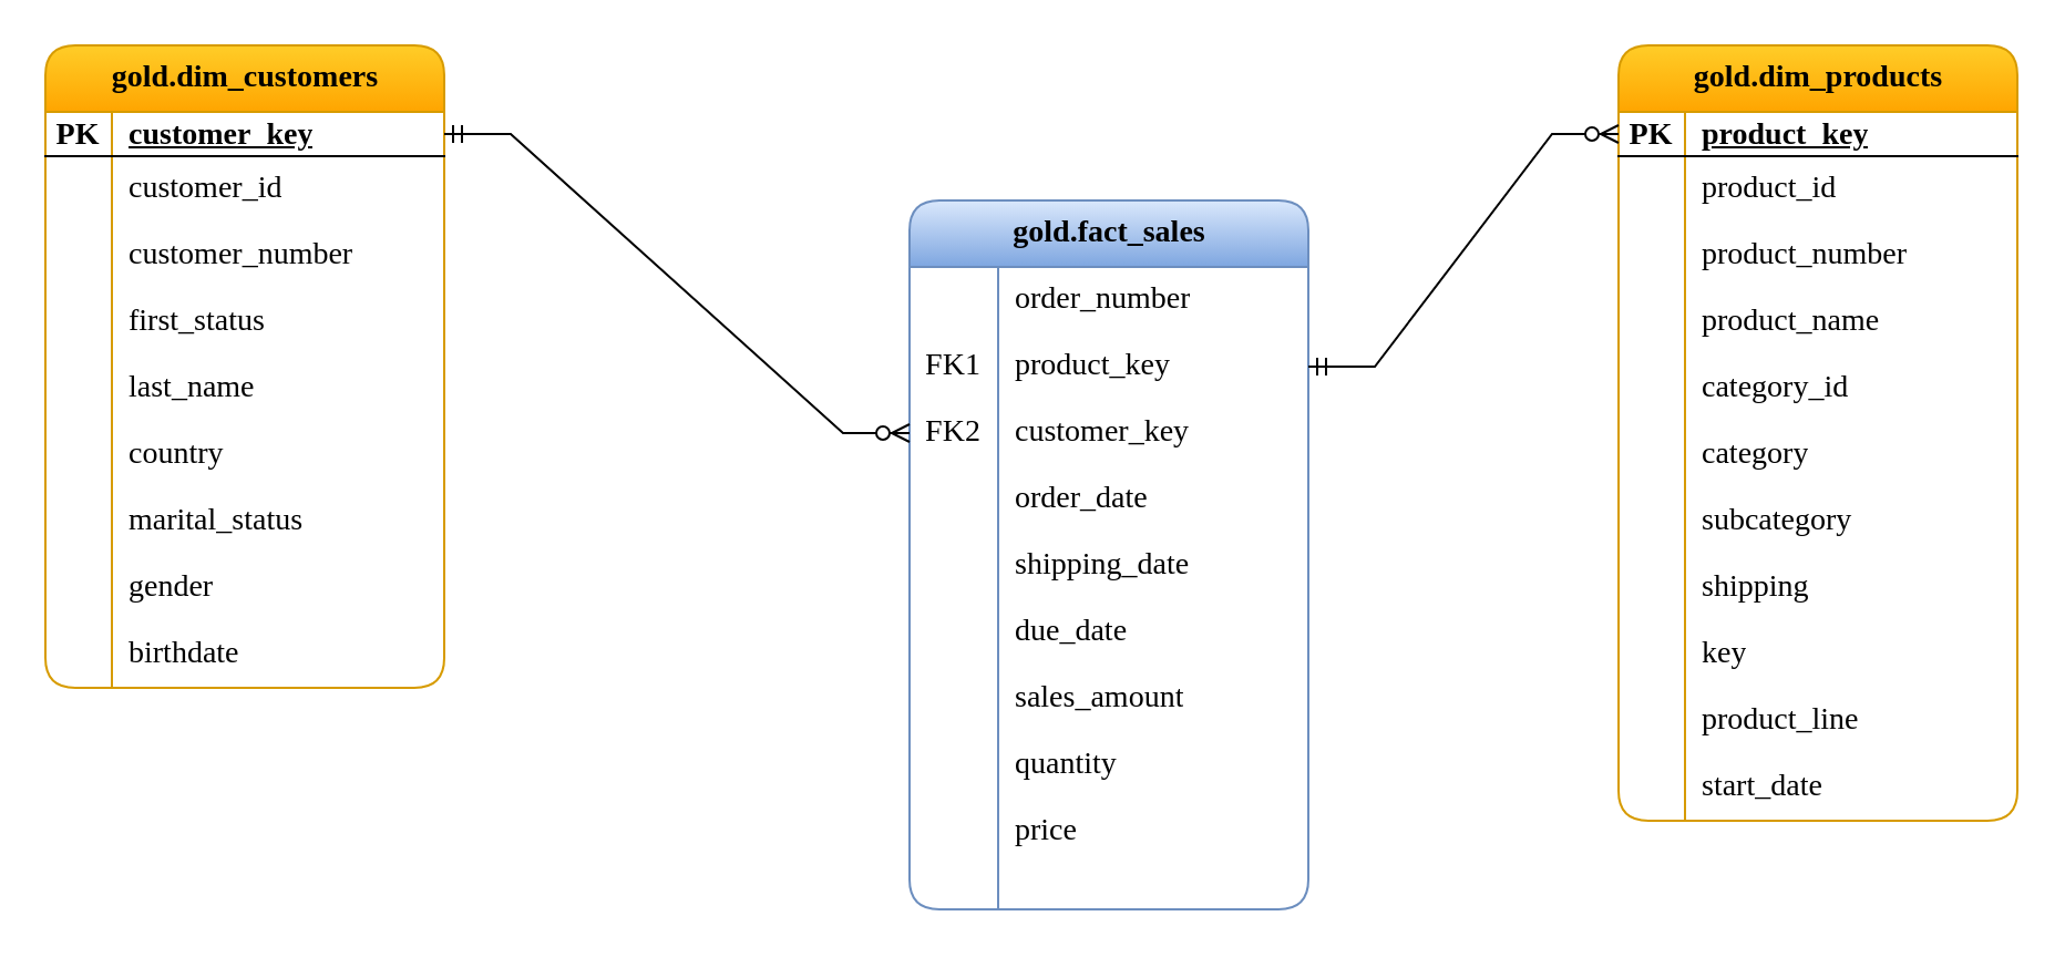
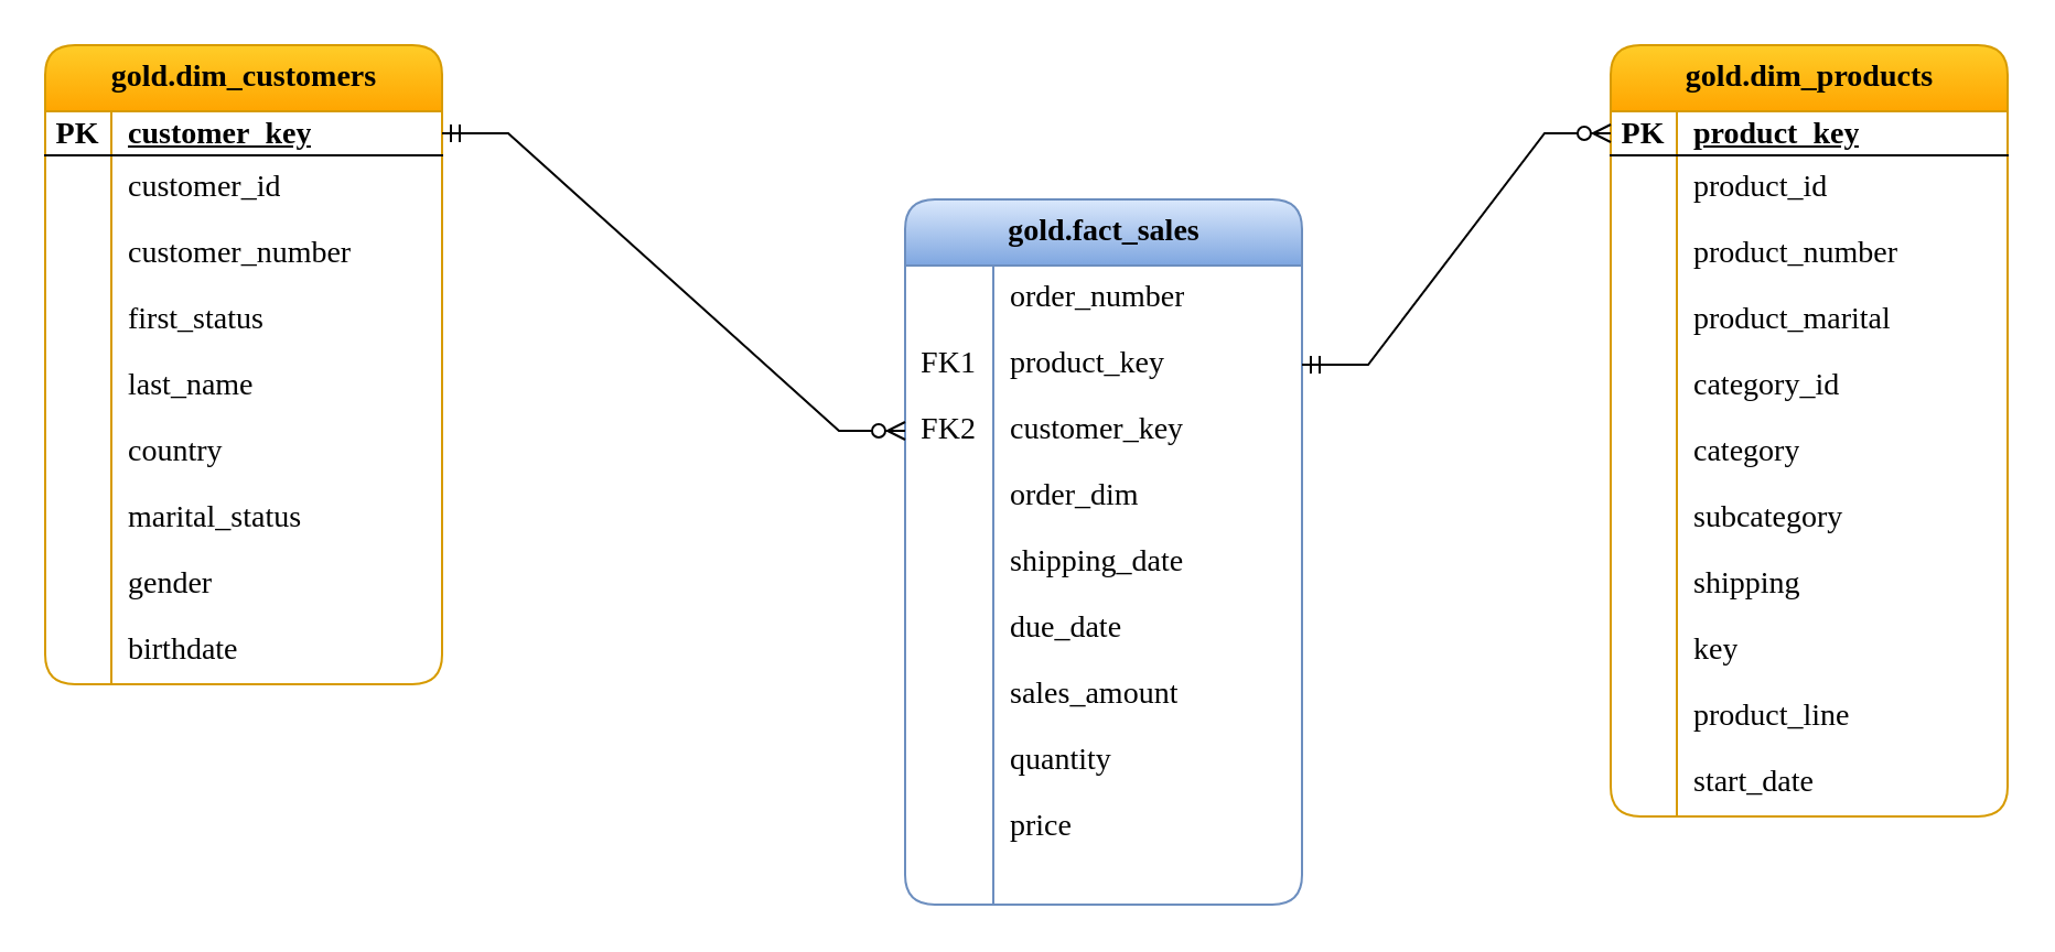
- <mxCell id="42" value="product_name" style="shape=partialRectangle;connectable=0;fillColor=none;top=0;left=0;bottom=0;right=0;align=left;spacingLeft=6;overflow=hidden;whiteSpace=wrap;html=1;fontSize=14;fontFamily=Comic Sans MS;" vertex="1" parent="40"><mxGeometry x="30" width="150" height="30" as="geometry"><mxRectangle width="150" height="30" as="alternateBounds" /></mxGeometry></mxCell>
+ <mxCell id="42" value="product_marital" style="shape=partialRectangle;connectable=0;fillColor=none;top=0;left=0;bottom=0;right=0;align=left;spacingLeft=6;overflow=hidden;whiteSpace=wrap;html=1;fontSize=14;fontFamily=Comic Sans MS;" vertex="1" parent="40"><mxGeometry x="30" width="150" height="30" as="geometry"><mxRectangle width="150" height="30" as="alternateBounds" /></mxGeometry></mxCell>
- <mxCell id="76" value="order_date" style="shape=partialRectangle;connectable=0;fillColor=none;top=0;left=0;bottom=0;right=0;align=left;spacingLeft=6;overflow=hidden;whiteSpace=wrap;html=1;fontSize=14;fontFamily=Comic Sans MS;" vertex="1" parent="74"><mxGeometry x="40" width="140" height="30" as="geometry"><mxRectangle width="140" height="30" as="alternateBounds" /></mxGeometry></mxCell>
+ <mxCell id="76" value="order_dim" style="shape=partialRectangle;connectable=0;fillColor=none;top=0;left=0;bottom=0;right=0;align=left;spacingLeft=6;overflow=hidden;whiteSpace=wrap;html=1;fontSize=14;fontFamily=Comic Sans MS;" vertex="1" parent="74"><mxGeometry x="40" width="140" height="30" as="geometry"><mxRectangle width="140" height="30" as="alternateBounds" /></mxGeometry></mxCell>
